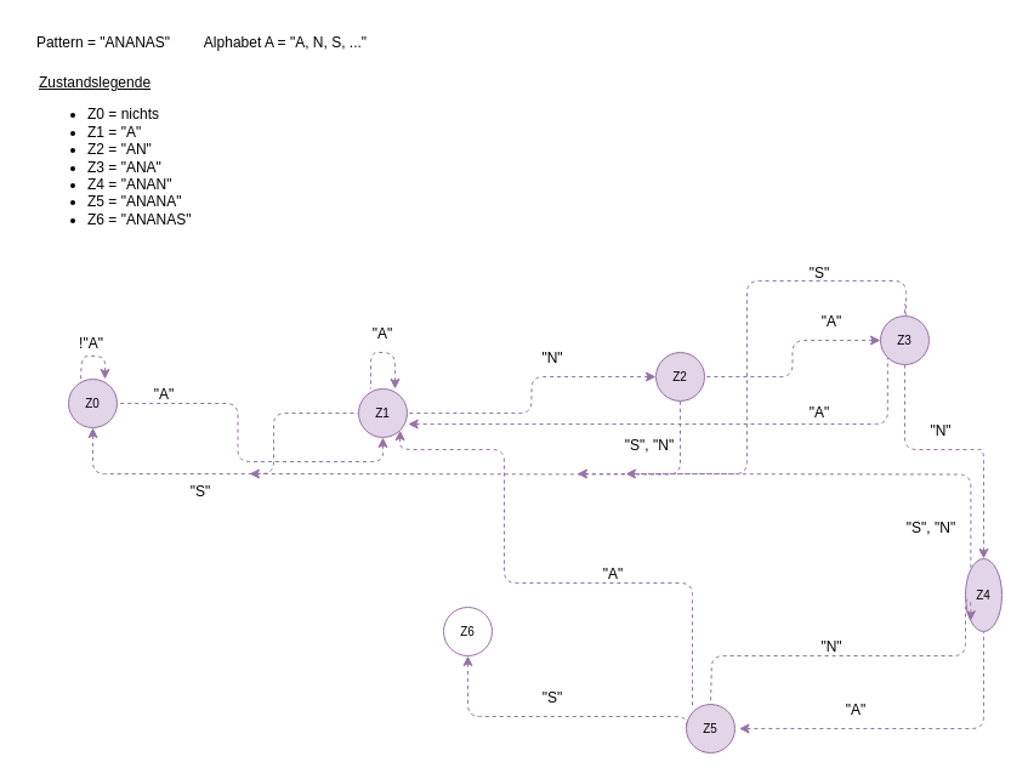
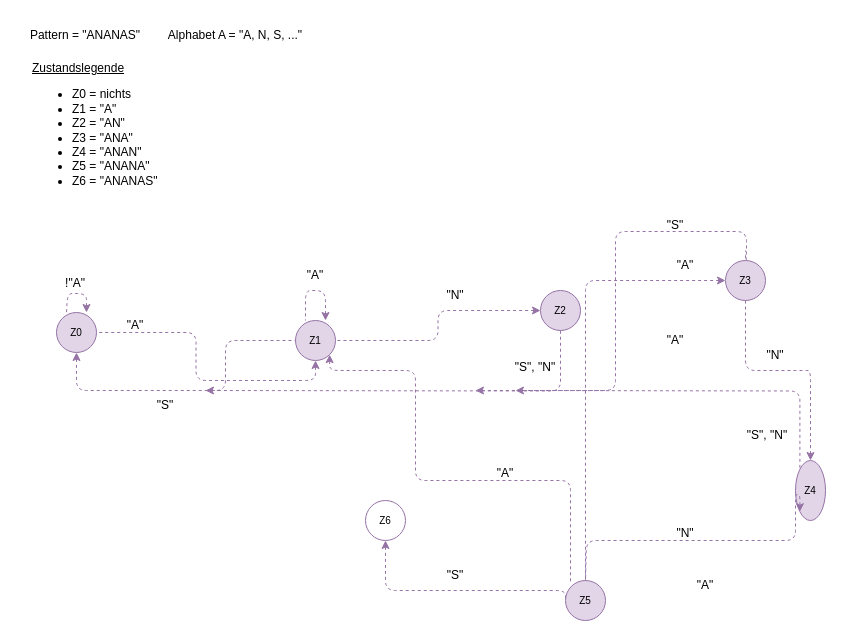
- <mxCell id="19" style="edgeStyle=orthogonalEdgeStyle;rounded=1;orthogonalLoop=1;jettySize=auto;html=1;dashed=1;endArrow=none;endFill=0;fontSize=10;fontColor=#FFB570;fillColor=#e1d5e7;strokeColor=#9673a6;entryX=1;entryY=0.5;entryDx=0;entryDy=0;exitX=0;exitY=0.5;exitDx=0;exitDy=0;startArrow=classic;startFill=1;" parent="1" source="6" target="5" edge="1"><mxGeometry relative="1" as="geometry"><mxPoint x="790" y="320" as="sourcePoint" /><mxPoint x="575" y="350" as="targetPoint" /></mxGeometry></mxCell>
+ <mxCell id="19" style="edgeStyle=orthogonalEdgeStyle;rounded=1;orthogonalLoop=1;jettySize=auto;html=1;dashed=1;endArrow=none;endFill=0;fontSize=10;fontColor=#FFB570;fillColor=#e1d5e7;strokeColor=#9673a6;exitX=0;exitY=0.5;exitDx=0;exitDy=0;startArrow=classic;startFill=1;" parent="1" source="6" target="10" edge="1"><mxGeometry relative="1" as="geometry"><mxPoint x="790" y="320" as="sourcePoint" /><mxPoint x="575" y="350" as="targetPoint" /></mxGeometry></mxCell>
- <mxCell id="31" style="edgeStyle=orthogonalEdgeStyle;rounded=1;orthogonalLoop=1;jettySize=auto;html=1;dashed=1;endArrow=none;endFill=0;fontSize=10;fontColor=#FFB570;fillColor=#e1d5e7;strokeColor=#9673a6;entryX=0;entryY=1;entryDx=0;entryDy=0;exitX=1.018;exitY=0.725;exitDx=0;exitDy=0;startArrow=classic;startFill=1;exitPerimeter=0;" parent="1" source="4" target="6" edge="1"><mxGeometry relative="1" as="geometry"><mxPoint x="775" y="440" as="sourcePoint" /><mxPoint x="645" y="460" as="targetPoint" /></mxGeometry></mxCell>
- <mxCell id="29" style="edgeStyle=orthogonalEdgeStyle;rounded=1;orthogonalLoop=1;jettySize=auto;html=1;dashed=1;endArrow=none;endFill=0;fontSize=10;fontColor=#FFB570;fillColor=#e1d5e7;strokeColor=#9673a6;entryX=0.5;entryY=1;entryDx=0;entryDy=0;exitX=1.087;exitY=0.499;exitDx=0;exitDy=0;startArrow=classic;startFill=1;exitPerimeter=0;" parent="1" source="10" target="9" edge="1"><mxGeometry relative="1" as="geometry"><mxPoint x="885" y="590" as="sourcePoint" /><mxPoint x="755" y="610" as="targetPoint" /></mxGeometry></mxCell>
